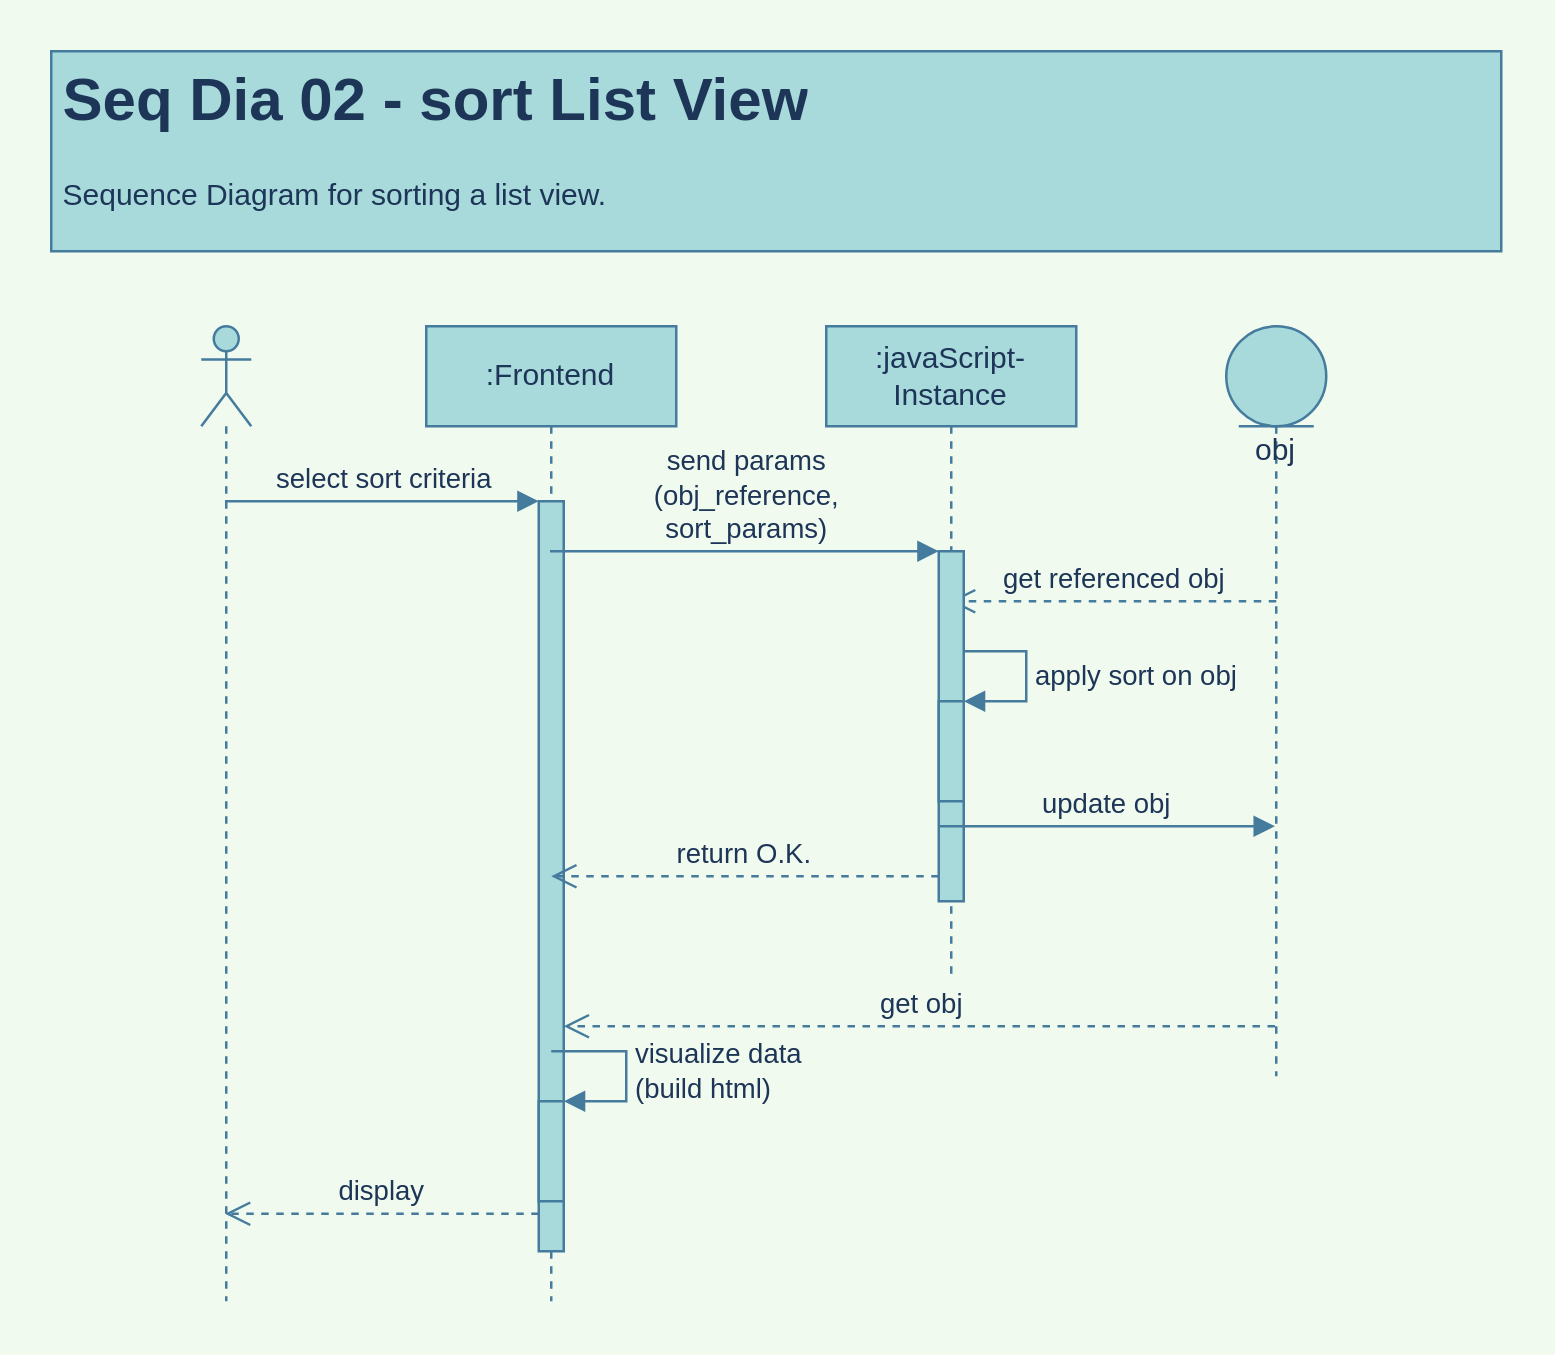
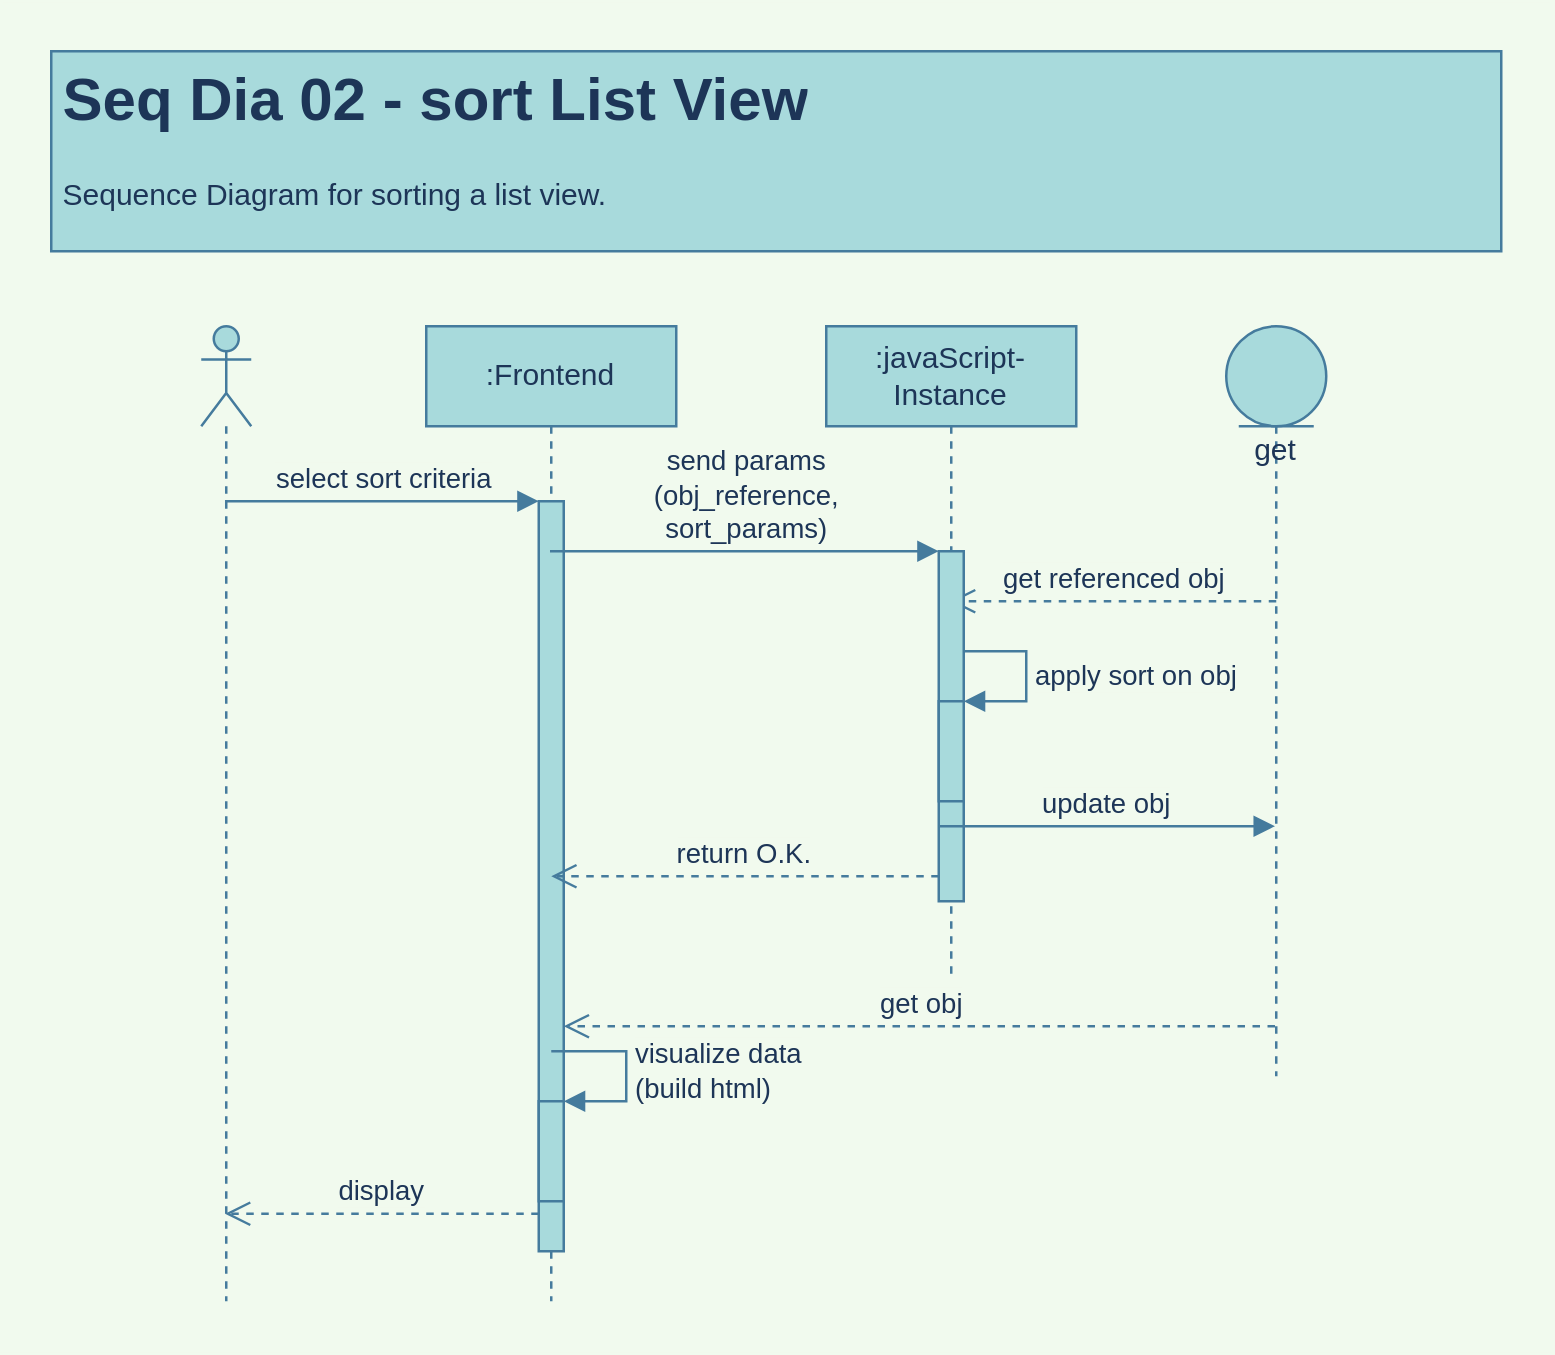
- <mxCell id="11" value="obj" style="shape=umlLifeline;participant=umlEntity;perimeter=lifelinePerimeter;whiteSpace=wrap;html=1;container=1;collapsible=0;recursiveResize=0;verticalAlign=top;spacingTop=36;outlineConnect=0;fillColor=#A8DADC;strokeColor=#457B9D;fontColor=#1D3557;" vertex="1" parent="1"><mxGeometry x="490" y="130" width="40" height="300" as="geometry" /></mxCell>
+ <mxCell id="11" value="get" style="shape=umlLifeline;participant=umlEntity;perimeter=lifelinePerimeter;whiteSpace=wrap;html=1;container=1;collapsible=0;recursiveResize=0;verticalAlign=top;spacingTop=36;outlineConnect=0;fillColor=#A8DADC;strokeColor=#457B9D;fontColor=#1D3557;" vertex="1" parent="1"><mxGeometry x="490" y="130" width="40" height="300" as="geometry" /></mxCell>
